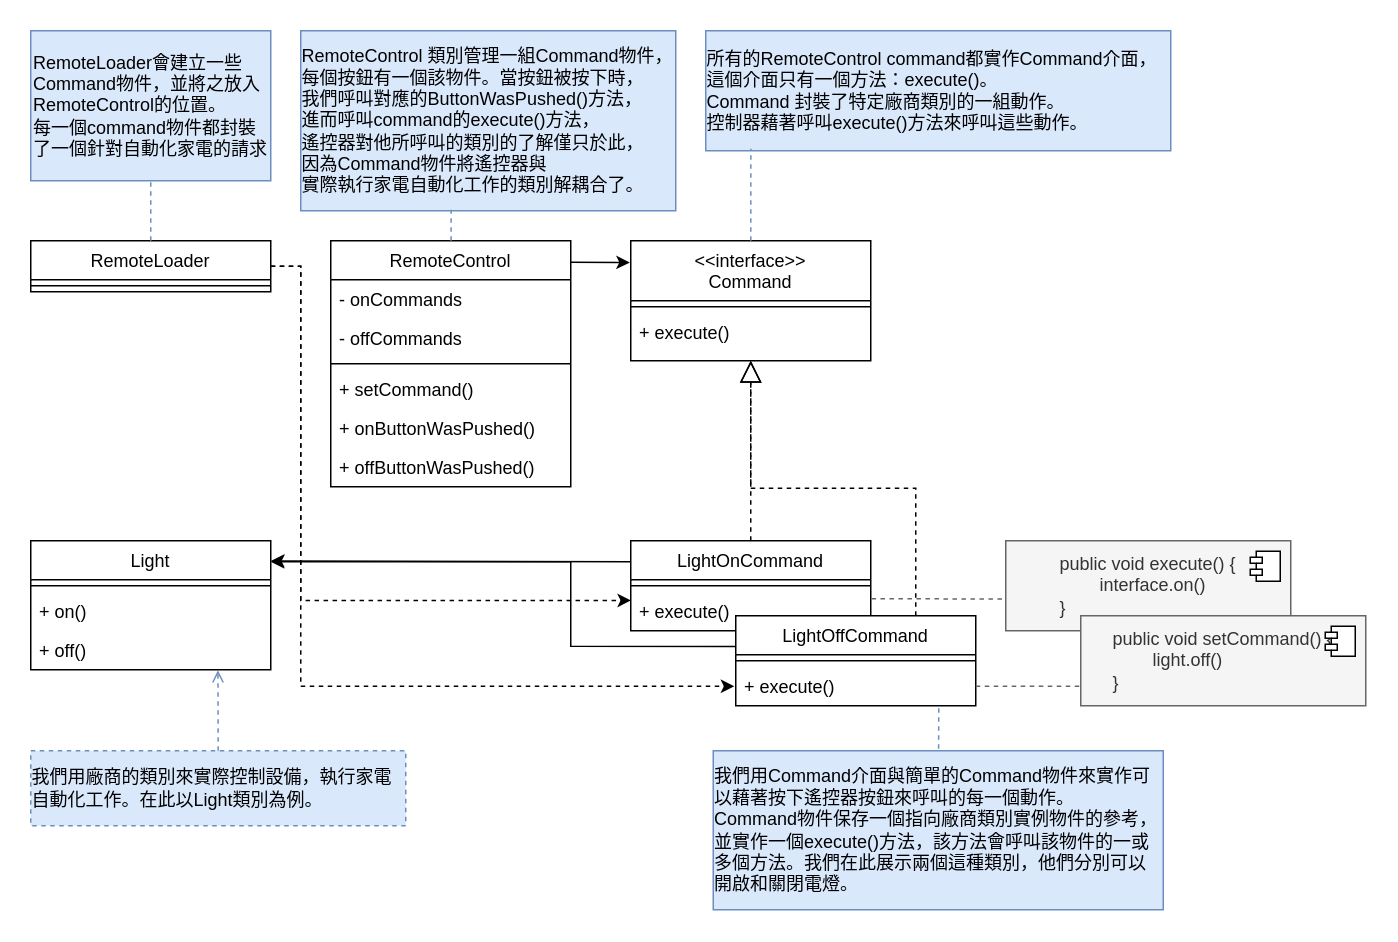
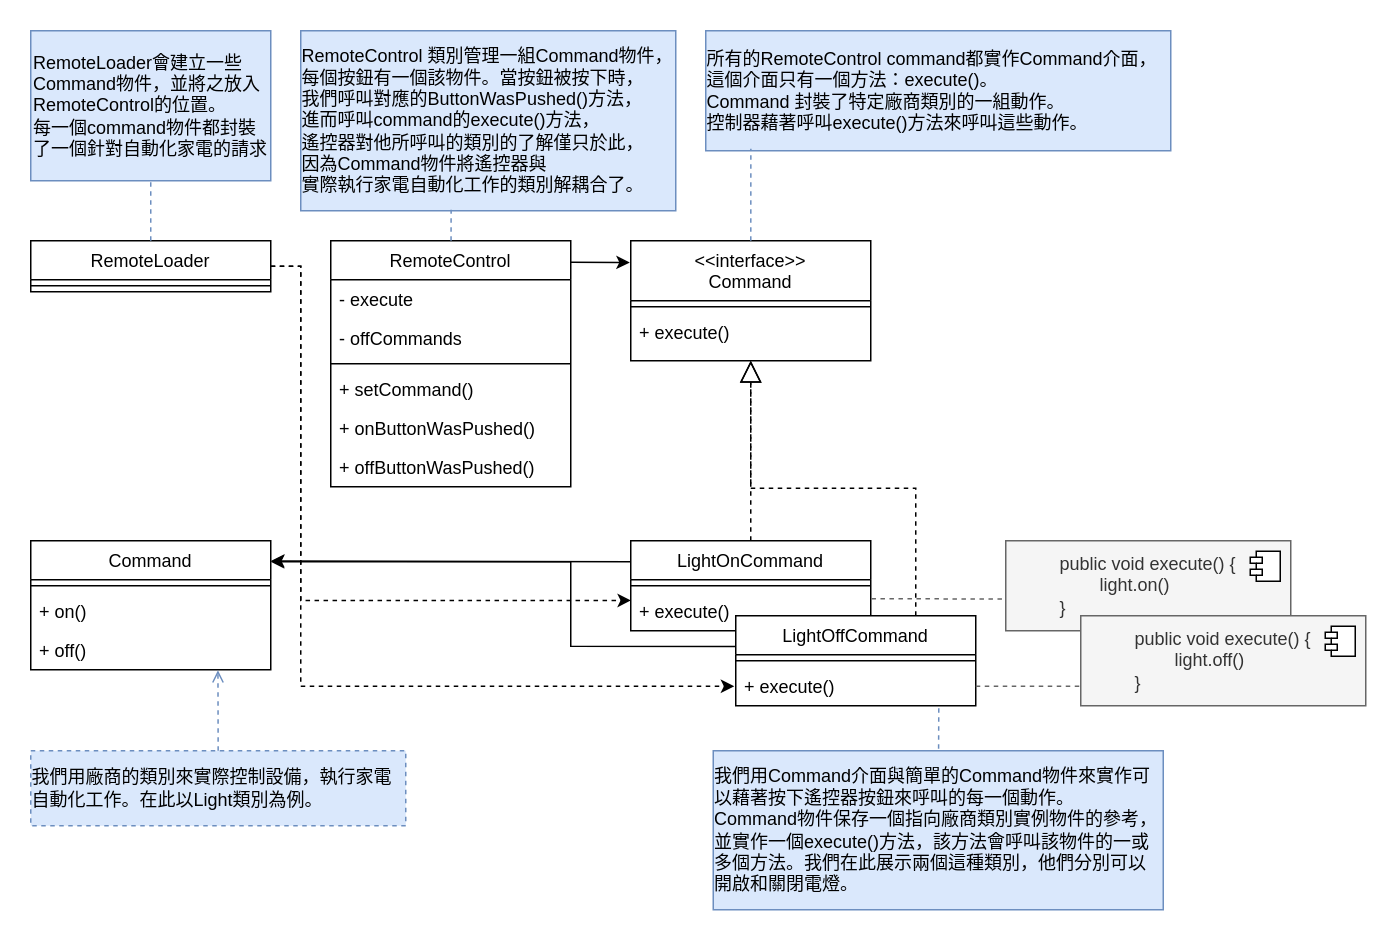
- <mxCell id="18" value="- onCommands" style="text;align=left;verticalAlign=top;spacingLeft=4;spacingRight=4;overflow=hidden;rotatable=0;points=[[0,0.5],[1,0.5]];portConstraint=eastwest;" vertex="1" parent="17"><mxGeometry y="26" width="160" height="26" as="geometry" /></mxCell>
+ <mxCell id="18" value="- execute" style="text;align=left;verticalAlign=top;spacingLeft=4;spacingRight=4;overflow=hidden;rotatable=0;points=[[0,0.5],[1,0.5]];portConstraint=eastwest;" vertex="1" parent="17"><mxGeometry y="26" width="160" height="26" as="geometry" /></mxCell>
- <mxCell id="4" value="Light" style="swimlane;fontStyle=0;align=center;verticalAlign=top;childLayout=stackLayout;horizontal=1;startSize=26;horizontalStack=0;resizeParent=1;resizeLast=0;collapsible=1;marginBottom=0;rounded=0;shadow=0;strokeWidth=1;" parent="1" vertex="1"><mxGeometry x="20" y="360" width="160" height="86" as="geometry"><mxRectangle x="340" y="380" width="170" height="26" as="alternateBounds" /></mxGeometry></mxCell>
+ <mxCell id="4" value="Command" style="swimlane;fontStyle=0;align=center;verticalAlign=top;childLayout=stackLayout;horizontal=1;startSize=26;horizontalStack=0;resizeParent=1;resizeLast=0;collapsible=1;marginBottom=0;rounded=0;shadow=0;strokeWidth=1;" parent="1" vertex="1"><mxGeometry x="20" y="360" width="160" height="86" as="geometry"><mxRectangle x="340" y="380" width="170" height="26" as="alternateBounds" /></mxGeometry></mxCell>
- <mxCell id="31" value="public void execute() {&lt;div style=&quot;text-align: left;&quot;&gt;&lt;span style=&quot;white-space: pre;&quot;&gt;&#09;&lt;/span&gt;interface.on()&lt;br&gt;&lt;/div&gt;&lt;div style=&quot;text-align: left;&quot;&gt;}&lt;/div&gt;" style="html=1;dropTarget=0;whiteSpace=wrap;fillColor=#f5f5f5;fontColor=#333333;strokeColor=#666666;" vertex="1" parent="1"><mxGeometry x="670" y="360" width="190" height="60" as="geometry" /></mxCell>
+ <mxCell id="31" value="public void execute() {&lt;div style=&quot;text-align: left;&quot;&gt;&lt;span style=&quot;white-space: pre;&quot;&gt;&#09;&lt;/span&gt;light.on()&lt;br&gt;&lt;/div&gt;&lt;div style=&quot;text-align: left;&quot;&gt;}&lt;/div&gt;" style="html=1;dropTarget=0;whiteSpace=wrap;fillColor=#f5f5f5;fontColor=#333333;strokeColor=#666666;" vertex="1" parent="1"><mxGeometry x="670" y="360" width="190" height="60" as="geometry" /></mxCell>
- <mxCell id="33" value="public void setCommand() {&lt;div style=&quot;text-align: left;&quot;&gt;&lt;span style=&quot;white-space: pre;&quot;&gt;&#09;&lt;/span&gt;light.off()&lt;br&gt;&lt;/div&gt;&lt;div style=&quot;text-align: left;&quot;&gt;}&lt;/div&gt;" style="html=1;dropTarget=0;whiteSpace=wrap;fillColor=#f5f5f5;fontColor=#333333;strokeColor=#666666;" vertex="1" parent="1"><mxGeometry x="720" y="410" width="190" height="60" as="geometry" /></mxCell>
+ <mxCell id="33" value="public void execute() {&lt;div style=&quot;text-align: left;&quot;&gt;&lt;span style=&quot;white-space: pre;&quot;&gt;&#09;&lt;/span&gt;light.off()&lt;br&gt;&lt;/div&gt;&lt;div style=&quot;text-align: left;&quot;&gt;}&lt;/div&gt;" style="html=1;dropTarget=0;whiteSpace=wrap;fillColor=#f5f5f5;fontColor=#333333;strokeColor=#666666;" vertex="1" parent="1"><mxGeometry x="720" y="410" width="190" height="60" as="geometry" /></mxCell>
